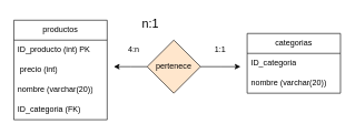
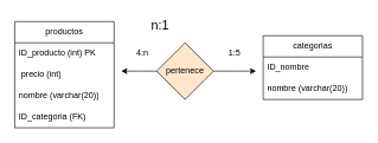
- <mxCell id="13" value="1:1" style="text;html=1;align=center;verticalAlign=middle;whiteSpace=wrap;rounded=0;" vertex="1" parent="1"><mxGeometry x="300" y="60" width="60" height="30" as="geometry" /></mxCell>
+ <mxCell id="13" value="1:5" style="text;html=1;align=center;verticalAlign=middle;whiteSpace=wrap;rounded=0;" vertex="1" parent="1"><mxGeometry x="300" y="60" width="60" height="30" as="geometry" /></mxCell>
- <mxCell id="8" value="ID_categoria" style="text;strokeColor=none;fillColor=none;align=left;verticalAlign=middle;spacingLeft=4;spacingRight=4;overflow=hidden;points=[[0,0.5],[1,0.5]];portConstraint=eastwest;rotatable=0;whiteSpace=wrap;html=1;" vertex="1" parent="7"><mxGeometry y="30" width="140" height="30" as="geometry" /></mxCell>
+ <mxCell id="8" value="ID_nombre" style="text;strokeColor=none;fillColor=none;align=left;verticalAlign=middle;spacingLeft=4;spacingRight=4;overflow=hidden;points=[[0,0.5],[1,0.5]];portConstraint=eastwest;rotatable=0;whiteSpace=wrap;html=1;" vertex="1" parent="7"><mxGeometry y="30" width="140" height="30" as="geometry" /></mxCell>
